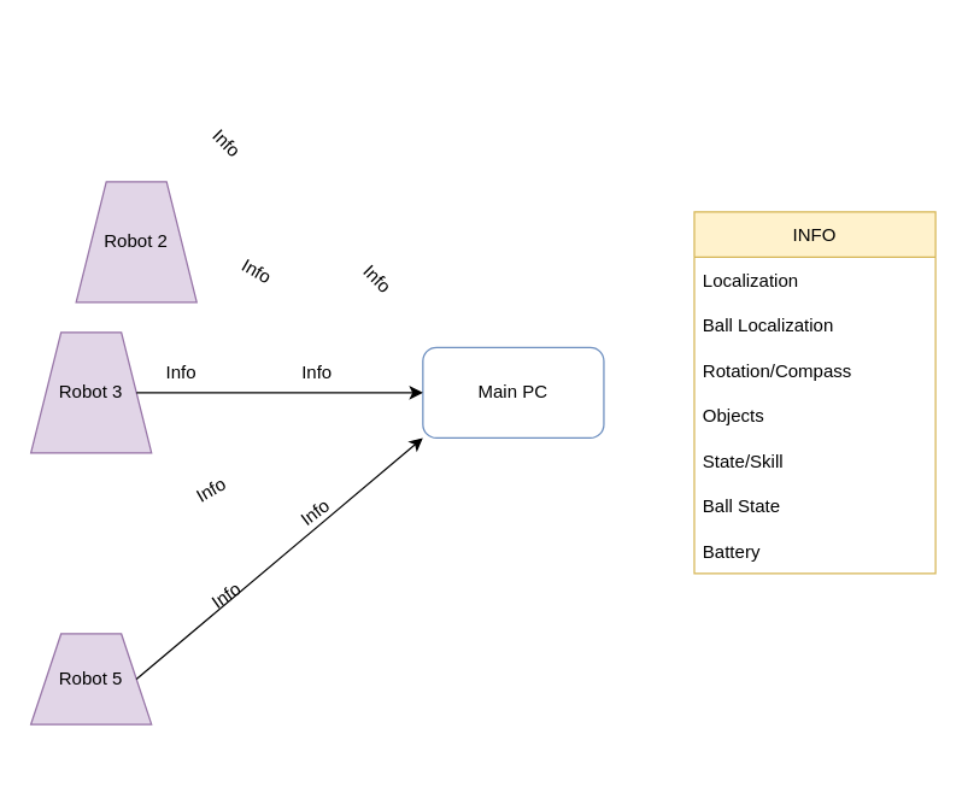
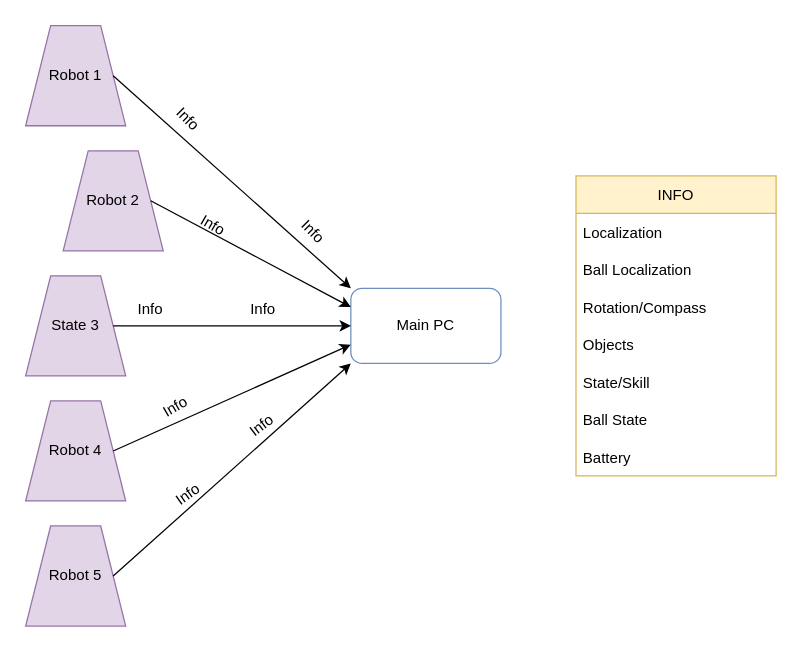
+ <mxCell id="5" value="Robot 1" style="shape=trapezoid;perimeter=trapezoidPerimeter;whiteSpace=wrap;html=1;fixedSize=1;fillColor=#e1d5e7;strokeColor=#9673a6;" vertex="1" parent="1"><mxGeometry x="20" y="20" width="80" height="80" as="geometry" /></mxCell>
+ <mxCell id="8" value="" style="endArrow=classic;html=1;rounded=0;exitX=1;exitY=0.5;exitDx=0;exitDy=0;entryX=0;entryY=0;entryDx=0;entryDy=0;" edge="1" parent="1" source="5" target="2"><mxGeometry width="50" height="50" relative="1" as="geometry"><mxPoint x="180" y="150" as="sourcePoint" /><mxPoint x="230" y="100" as="targetPoint" /></mxGeometry></mxCell>
+ <mxCell id="9" value="" style="endArrow=classic;html=1;rounded=0;exitX=1;exitY=0.5;exitDx=0;exitDy=0;entryX=0;entryY=0.25;entryDx=0;entryDy=0;" edge="1" parent="1" source="4" target="2"><mxGeometry width="50" height="50" relative="1" as="geometry"><mxPoint x="400" y="240" as="sourcePoint" /><mxPoint x="450" y="190" as="targetPoint" /></mxGeometry></mxCell>
- <mxCell id="3" value="Robot 3" style="shape=trapezoid;perimeter=trapezoidPerimeter;whiteSpace=wrap;html=1;fixedSize=1;fillColor=#e1d5e7;strokeColor=#9673a6;" vertex="1" parent="1"><mxGeometry x="20" y="220" width="80" height="80" as="geometry" /></mxCell>
+ <mxCell id="3" value="State 3" style="shape=trapezoid;perimeter=trapezoidPerimeter;whiteSpace=wrap;html=1;fixedSize=1;fillColor=#e1d5e7;strokeColor=#9673a6;" vertex="1" parent="1"><mxGeometry x="20" y="220" width="80" height="80" as="geometry" /></mxCell>
+ <mxCell id="11" value="" style="endArrow=classic;html=1;rounded=0;exitX=1;exitY=0.5;exitDx=0;exitDy=0;entryX=0;entryY=0.75;entryDx=0;entryDy=0;" edge="1" parent="1" source="7" target="2"><mxGeometry width="50" height="50" relative="1" as="geometry"><mxPoint x="110" y="180" as="sourcePoint" /><mxPoint x="300" y="265" as="targetPoint" /></mxGeometry></mxCell>
+ <mxCell id="7" value="Robot 4" style="shape=trapezoid;perimeter=trapezoidPerimeter;whiteSpace=wrap;html=1;fixedSize=1;fillColor=#e1d5e7;strokeColor=#9673a6;" vertex="1" parent="1"><mxGeometry x="20" y="320" width="80" height="80" as="geometry" /></mxCell>
- <mxCell id="6" value="Robot 5" style="shape=trapezoid;perimeter=trapezoidPerimeter;whiteSpace=wrap;html=1;fixedSize=1;fillColor=#e1d5e7;strokeColor=#9673a6;" vertex="1" parent="1"><mxGeometry x="20" y="420" width="80" height="60" as="geometry" /></mxCell>
+ <mxCell id="6" value="Robot 5" style="shape=trapezoid;perimeter=trapezoidPerimeter;whiteSpace=wrap;html=1;fixedSize=1;fillColor=#e1d5e7;strokeColor=#9673a6;" vertex="1" parent="1"><mxGeometry x="20" y="420" width="80" height="80" as="geometry" /></mxCell>
